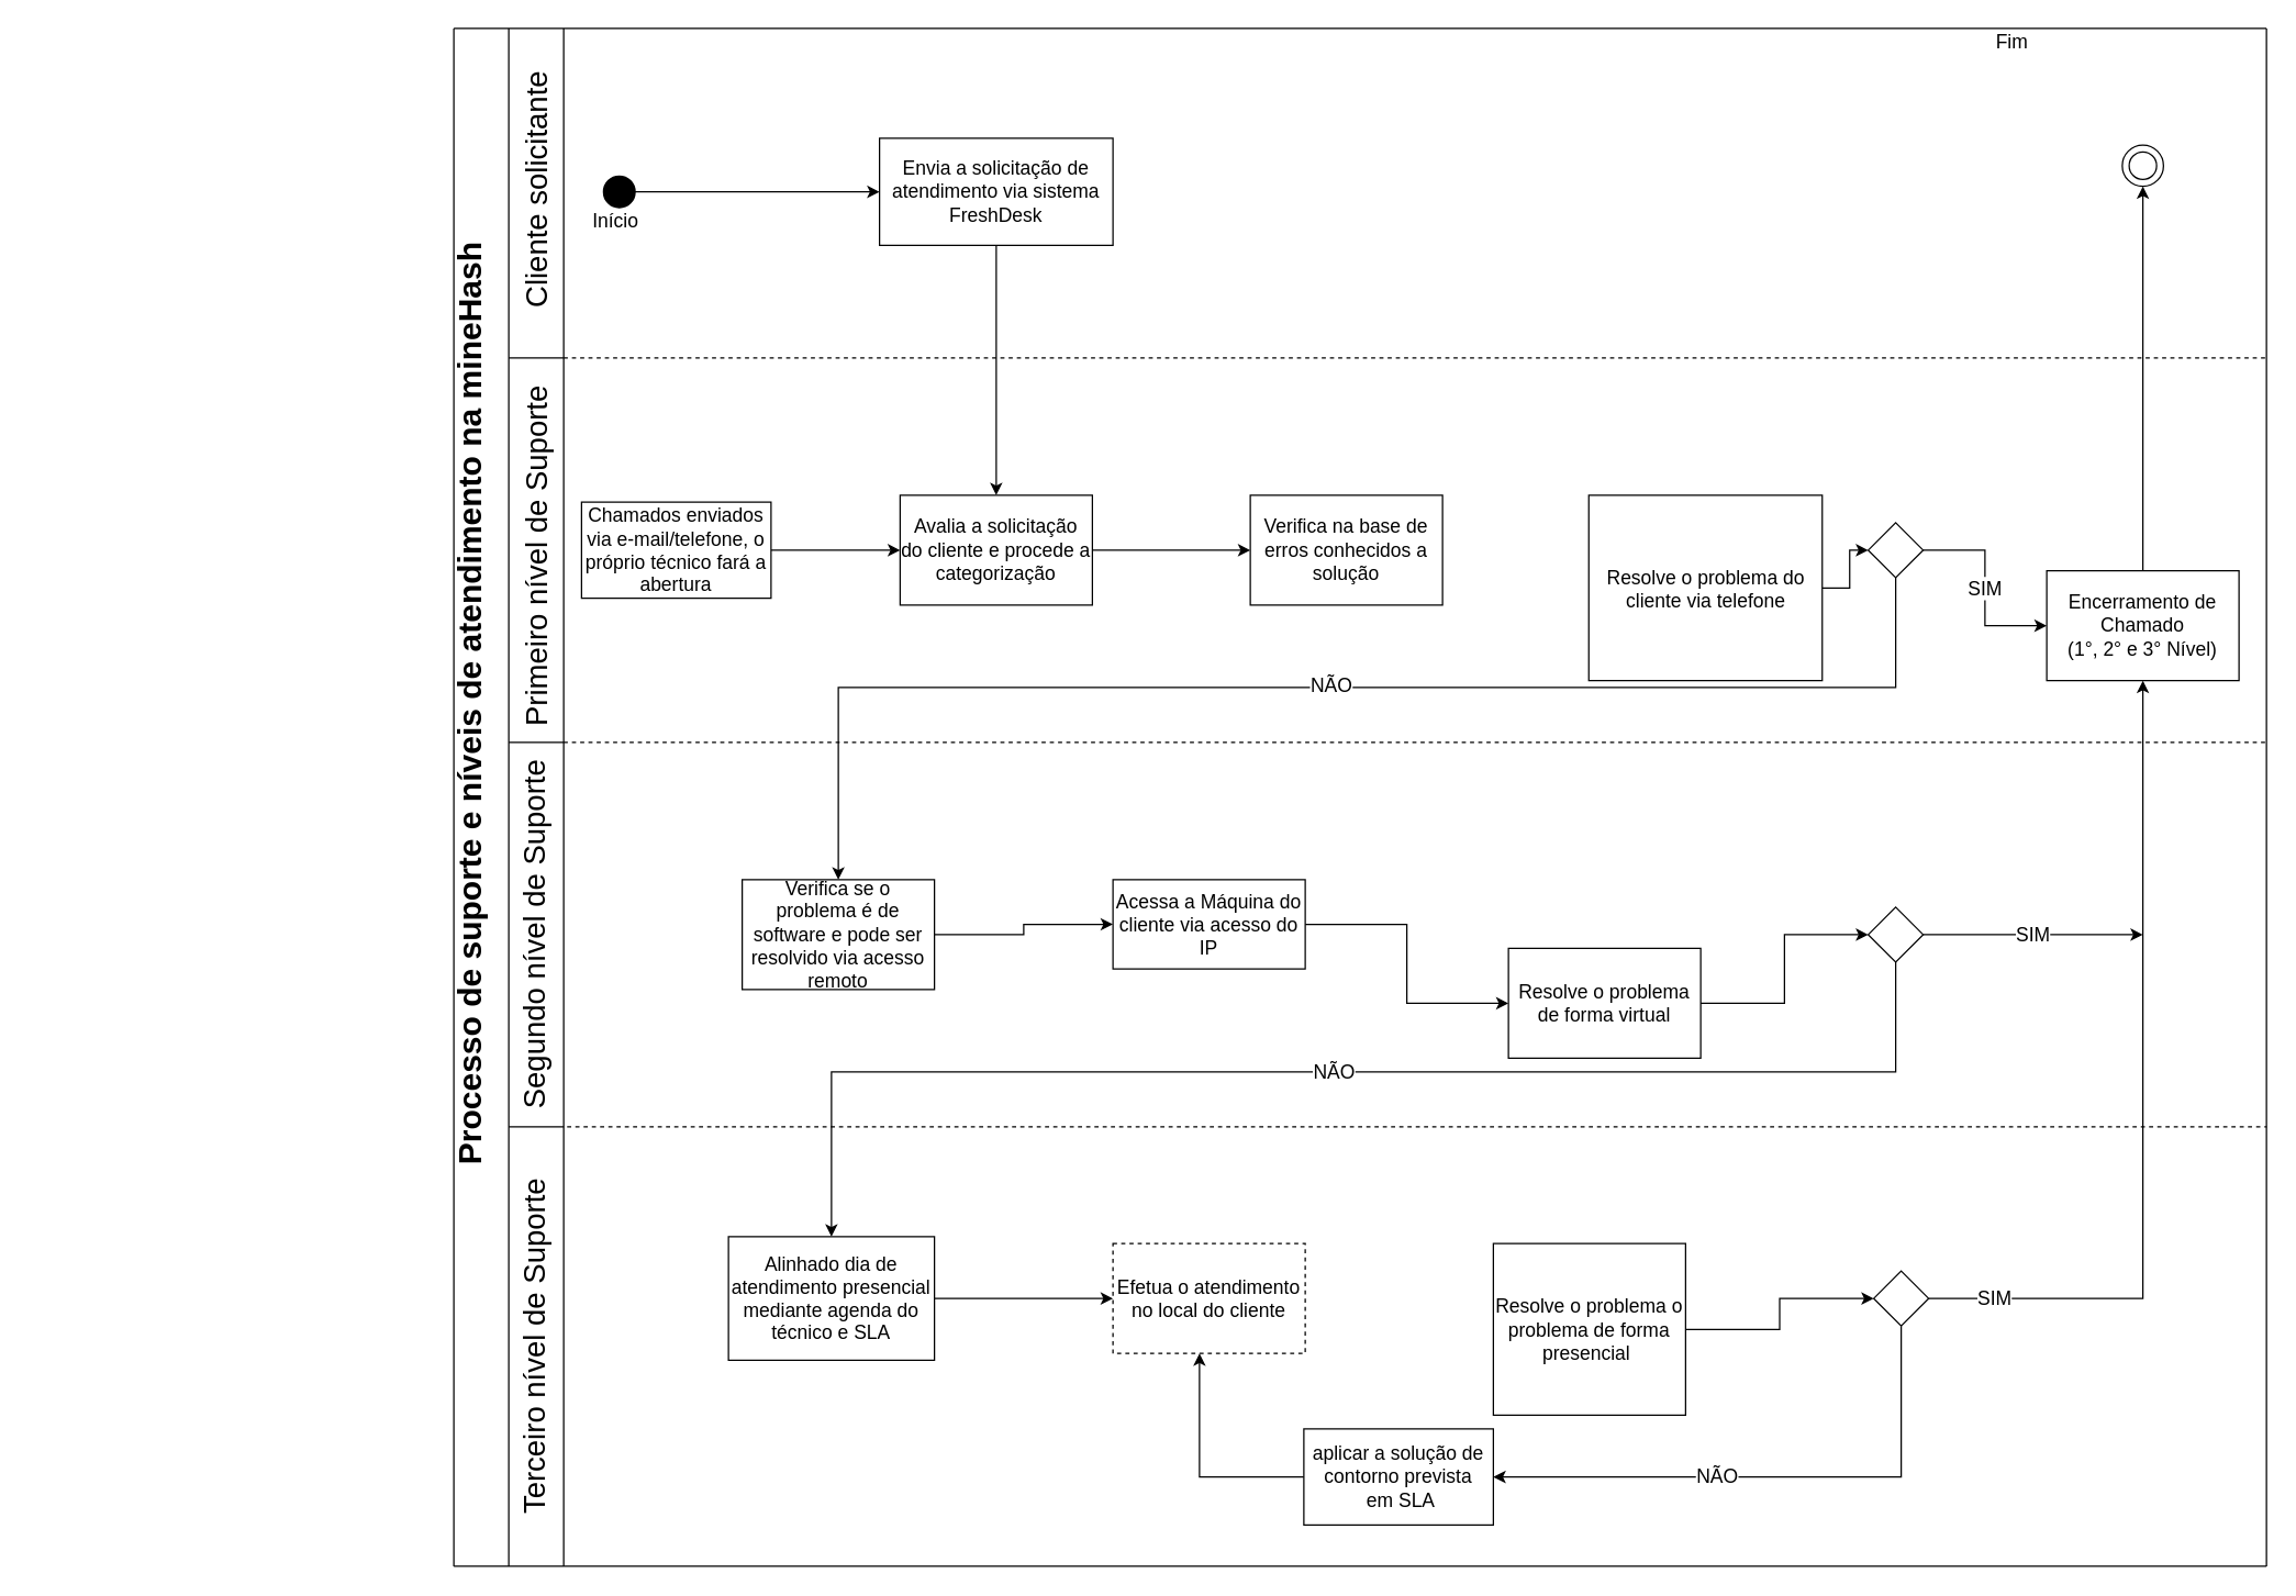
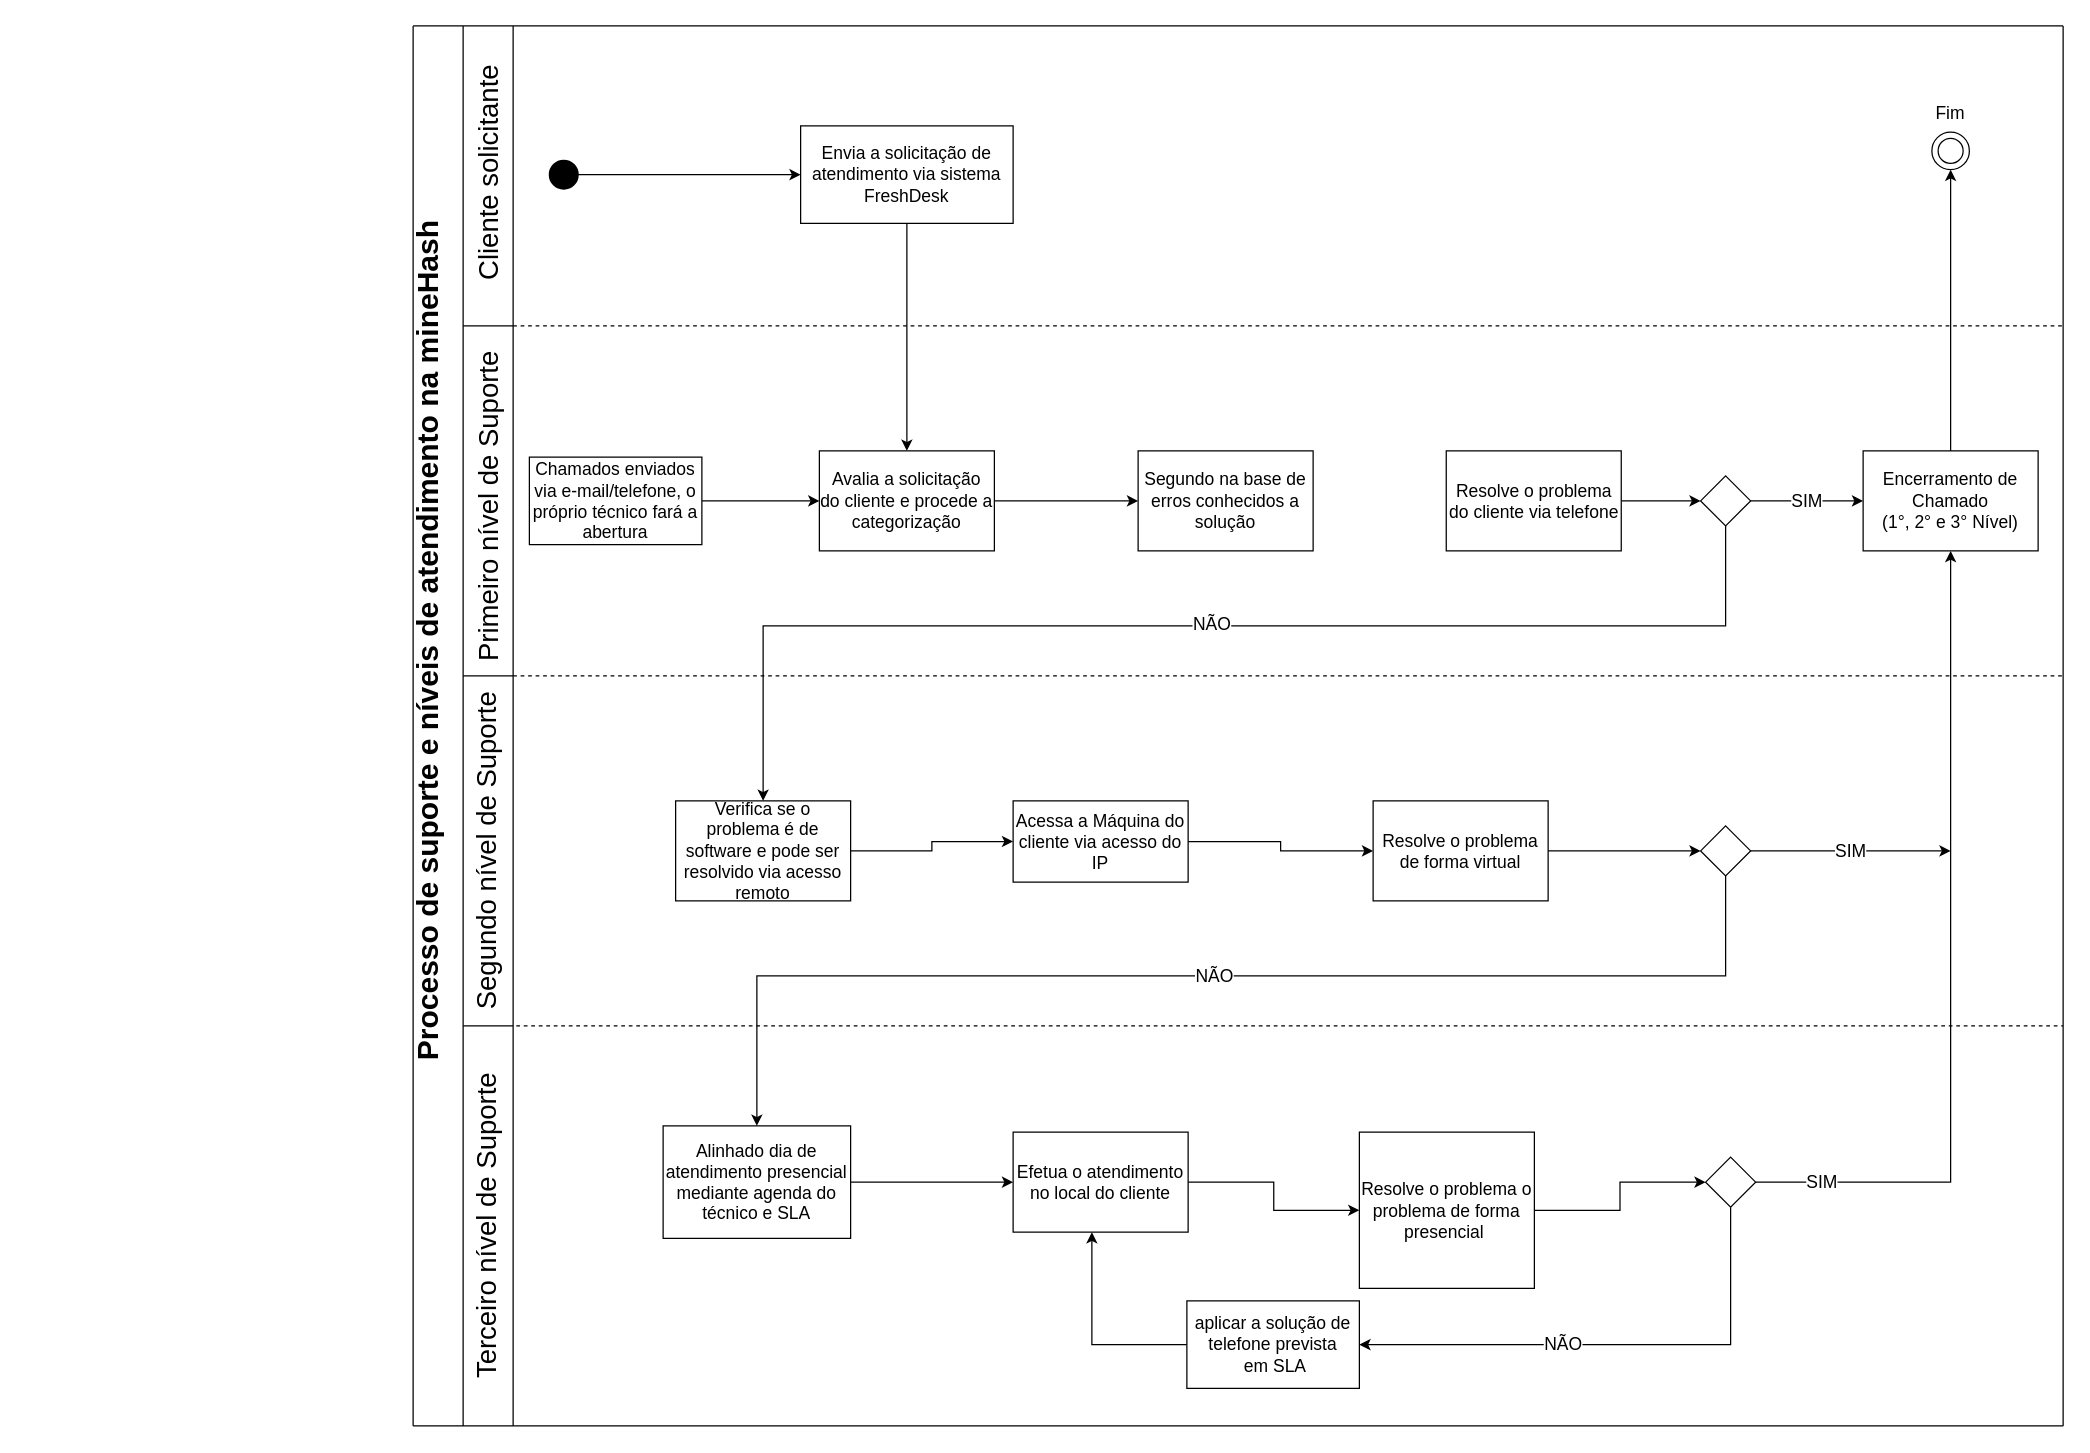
- <mxCell id="45" value="Fim" style="text;html=1;strokeColor=none;fillColor=none;align=center;verticalAlign=middle;whiteSpace=wrap;rounded=0;opacity=0;fontFamily=Helvetica;fontSize=14;" vertex="1" parent="1"><mxGeometry x="1445" y="20" width="40" height="20" as="geometry" /></mxCell>
+ <mxCell id="45" value="Fim" style="text;html=1;strokeColor=none;fillColor=none;align=center;verticalAlign=middle;whiteSpace=wrap;rounded=0;opacity=0;fontFamily=Helvetica;fontSize=14;" vertex="1" parent="1"><mxGeometry x="1540" y="80" width="40" height="20" as="geometry" /></mxCell>
- <mxCell id="44" value="Início&amp;nbsp;" style="text;html=1;strokeColor=none;fillColor=none;align=center;verticalAlign=middle;whiteSpace=wrap;rounded=0;opacity=0;fontFamily=Helvetica;fontSize=14;" vertex="1" parent="1"><mxGeometry x="430" y="150" width="40" height="20" as="geometry" /></mxCell>
- <mxCell id="41" value="&lt;span style=&quot;font-size: 14px;&quot;&gt;Verifica na base de erros conhecidos a solução&lt;/span&gt;" style="rounded=0;whiteSpace=wrap;html=1;labelBackgroundColor=none;strokeWidth=1;fontSize=14;align=center;fontFamily=Helvetica;" vertex="1" parent="1"><mxGeometry x="910" y="360" width="140" height="80" as="geometry" /></mxCell>
+ <mxCell id="41" value="&lt;span style=&quot;font-size: 14px;&quot;&gt;Segundo na base de erros conhecidos a solução&lt;/span&gt;" style="rounded=0;whiteSpace=wrap;html=1;labelBackgroundColor=none;strokeWidth=1;fontSize=14;align=center;fontFamily=Helvetica;" vertex="1" parent="1"><mxGeometry x="910" y="360" width="140" height="80" as="geometry" /></mxCell>
- <mxCell id="22" value="&lt;span style=&quot;font-size: 14px;&quot;&gt;Resolve o problema do cliente via telefone&lt;br style=&quot;font-size: 14px;&quot;&gt;&lt;/span&gt;" style="rounded=0;whiteSpace=wrap;html=1;labelBackgroundColor=none;strokeWidth=1;fontSize=14;align=center;fontFamily=Helvetica;" vertex="1" parent="1"><mxGeometry x="1156.5" y="360" width="170" height="135" as="geometry" /></mxCell>
+ <mxCell id="22" value="&lt;span style=&quot;font-size: 14px;&quot;&gt;Resolve o problema do cliente via telefone&lt;br style=&quot;font-size: 14px;&quot;&gt;&lt;/span&gt;" style="rounded=0;whiteSpace=wrap;html=1;labelBackgroundColor=none;strokeWidth=1;fontSize=14;align=center;fontFamily=Helvetica;" vertex="1" parent="1"><mxGeometry x="1156.5" y="360" width="140" height="80" as="geometry" /></mxCell>
- <mxCell id="32" value="&lt;div style=&quot;font-size: 14px;&quot;&gt;&lt;font style=&quot;font-size: 14px;&quot;&gt;Encerramento de Chamado&lt;/font&gt;&lt;/div&gt;&lt;div style=&quot;font-size: 14px;&quot;&gt;&lt;font style=&quot;font-size: 14px;&quot;&gt;(1°, 2° e 3° Nível)&lt;/font&gt;&lt;/div&gt;" style="rounded=0;whiteSpace=wrap;html=1;labelBackgroundColor=none;strokeWidth=1;fontSize=14;align=center;fontFamily=Helvetica;" vertex="1" parent="1"><mxGeometry x="1490" y="415" width="140" height="80" as="geometry" /></mxCell>
+ <mxCell id="32" value="&lt;div style=&quot;font-size: 14px;&quot;&gt;&lt;font style=&quot;font-size: 14px;&quot;&gt;Encerramento de Chamado&lt;/font&gt;&lt;/div&gt;&lt;div style=&quot;font-size: 14px;&quot;&gt;&lt;font style=&quot;font-size: 14px;&quot;&gt;(1°, 2° e 3° Nível)&lt;/font&gt;&lt;/div&gt;" style="rounded=0;whiteSpace=wrap;html=1;labelBackgroundColor=none;strokeWidth=1;fontSize=14;align=center;fontFamily=Helvetica;" vertex="1" parent="1"><mxGeometry x="1490" y="360" width="140" height="80" as="geometry" /></mxCell>
- <mxCell id="30" value="&lt;div style=&quot;font-size: 14px;&quot;&gt;&lt;font style=&quot;font-size: 14px;&quot;&gt;Resolve o problema de forma virtual&lt;/font&gt;&lt;/div&gt;" style="rounded=0;whiteSpace=wrap;html=1;labelBackgroundColor=none;strokeWidth=1;fontSize=14;align=center;fontFamily=Helvetica;" vertex="1" parent="1"><mxGeometry x="1098" y="690" width="140" height="80" as="geometry" /></mxCell>
+ <mxCell id="30" value="&lt;div style=&quot;font-size: 14px;&quot;&gt;&lt;font style=&quot;font-size: 14px;&quot;&gt;Resolve o problema de forma virtual&lt;/font&gt;&lt;/div&gt;" style="rounded=0;whiteSpace=wrap;html=1;labelBackgroundColor=none;strokeWidth=1;fontSize=14;align=center;fontFamily=Helvetica;" vertex="1" parent="1"><mxGeometry x="1098" y="640" width="140" height="80" as="geometry" /></mxCell>
- <mxCell id="38" value="&lt;div style=&quot;font-size: 14px;&quot;&gt;&lt;font style=&quot;font-size: 14px;&quot;&gt;Efetua o atendimento no local do cliente&lt;/font&gt;&lt;/div&gt;" style="rounded=0;whiteSpace=wrap;html=1;labelBackgroundColor=none;strokeWidth=1;fontSize=14;align=center;fontFamily=Helvetica;dashed=1;" vertex="1" parent="1"><mxGeometry x="810" y="905" width="140" height="80" as="geometry" /></mxCell>
+ <mxCell id="38" value="&lt;div style=&quot;font-size: 14px;&quot;&gt;&lt;font style=&quot;font-size: 14px;&quot;&gt;Efetua o atendimento no local do cliente&lt;/font&gt;&lt;/div&gt;" style="rounded=0;whiteSpace=wrap;html=1;labelBackgroundColor=none;strokeWidth=1;fontSize=14;align=center;fontFamily=Helvetica;" vertex="1" parent="1"><mxGeometry x="810" y="905" width="140" height="80" as="geometry" /></mxCell>
+ <mxCell id="37" style="edgeStyle=orthogonalEdgeStyle;rounded=0;orthogonalLoop=1;jettySize=auto;html=1;entryX=0;entryY=0.5;entryDx=0;entryDy=0;fontFamily=Helvetica;fontSize=14;" edge="1" parent="1" source="38" target="36"><mxGeometry relative="1" as="geometry" /></mxCell>
- <mxCell id="57" value="&lt;span style=&quot;font-size: 14px;&quot;&gt;aplicar a solução de contorno prevista&lt;br style=&quot;font-size: 14px;&quot;&gt;&amp;nbsp;em SLA&lt;/span&gt;" style="rounded=0;whiteSpace=wrap;html=1;labelBackgroundColor=none;strokeWidth=1;fontSize=14;align=center;fontFamily=Helvetica;" vertex="1" parent="1"><mxGeometry x="949" y="1040" width="138" height="70" as="geometry" /></mxCell>
+ <mxCell id="57" value="&lt;span style=&quot;font-size: 14px;&quot;&gt;aplicar a solução de telefone prevista&lt;br style=&quot;font-size: 14px;&quot;&gt;&amp;nbsp;em SLA&lt;/span&gt;" style="rounded=0;whiteSpace=wrap;html=1;labelBackgroundColor=none;strokeWidth=1;fontSize=14;align=center;fontFamily=Helvetica;" vertex="1" parent="1"><mxGeometry x="949" y="1040" width="138" height="70" as="geometry" /></mxCell>
